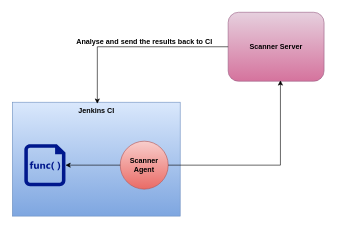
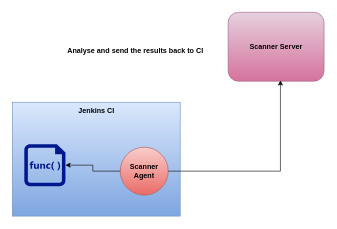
- <mxCell id="10" value="&lt;b&gt;Analyse and send the results back to CI&lt;/b&gt;" style="text;html=1;align=center;verticalAlign=middle;resizable=0;points=[];autosize=1;strokeColor=none;fillColor=none;" vertex="1" parent="1"><mxGeometry x="115" y="55" width="250" height="30" as="geometry" /></mxCell>
+ <mxCell id="10" value="&lt;b&gt;Analyse and send the results back to CI&lt;/b&gt;" style="text;html=1;align=center;verticalAlign=middle;resizable=0;points=[];autosize=1;strokeColor=none;fillColor=none;" vertex="1" parent="1"><mxGeometry x="100" y="70" width="250" height="30" as="geometry" /></mxCell>
- <mxCell id="9" style="edgeStyle=orthogonalEdgeStyle;rounded=0;orthogonalLoop=1;jettySize=auto;html=1;entryX=0.522;entryY=0.085;entryDx=0;entryDy=0;entryPerimeter=0;" edge="1" parent="1" source="7" target="3"><mxGeometry relative="1" as="geometry" /></mxCell>
- <mxCell id="5" value="&lt;b&gt;Scanner&lt;br&gt;Agent&lt;/b&gt;" style="ellipse;whiteSpace=wrap;html=1;aspect=fixed;fillColor=#f8cecc;gradientColor=#ea6b66;strokeColor=#b85450;" vertex="1" parent="1"><mxGeometry x="200" y="235" width="80" height="80" as="geometry" /></mxCell>
+ <mxCell id="5" value="&lt;b&gt;Scanner&lt;br&gt;Agent&lt;/b&gt;" style="ellipse;whiteSpace=wrap;html=1;aspect=fixed;fillColor=#f8cecc;gradientColor=#ea6b66;strokeColor=#b85450;" vertex="1" parent="1"><mxGeometry x="200" y="245" width="80" height="80" as="geometry" /></mxCell>
